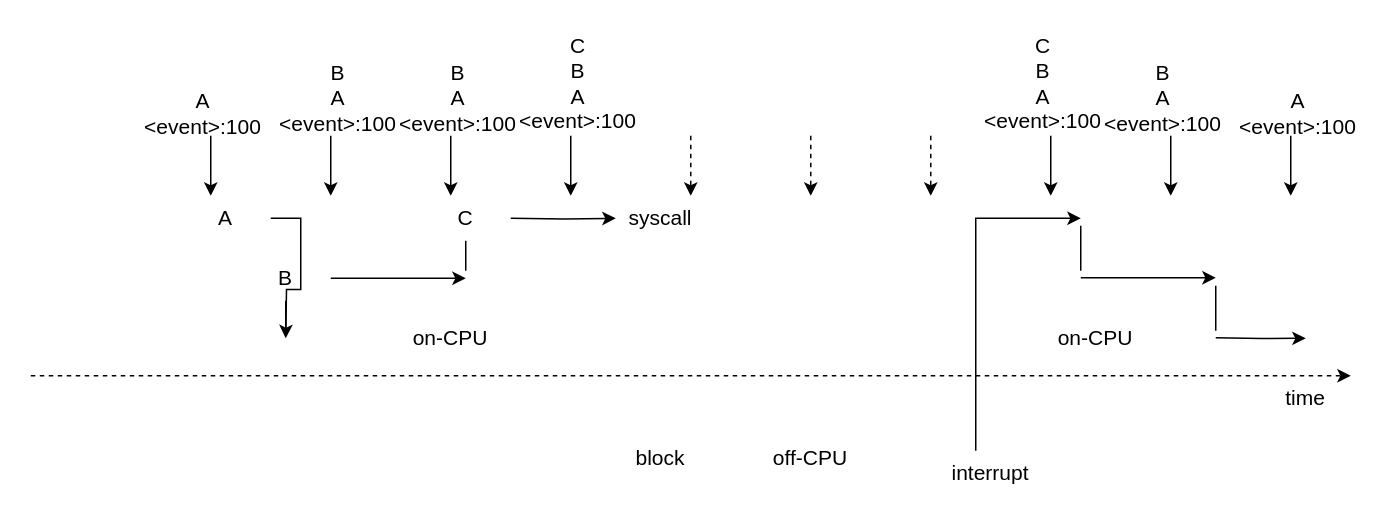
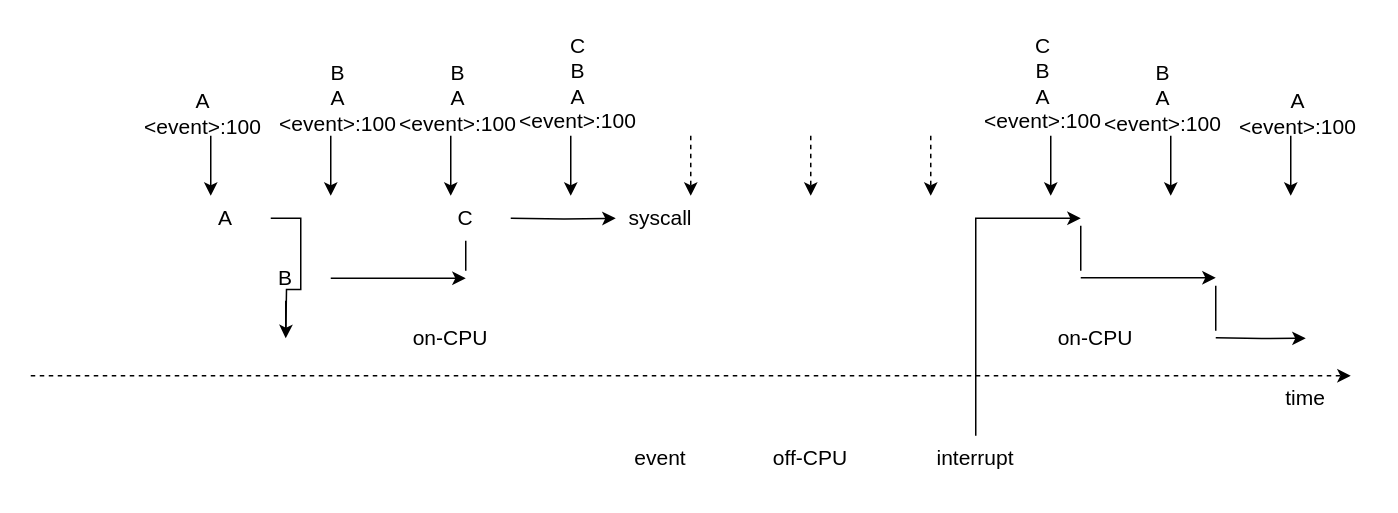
- <mxCell id="12" value="&lt;font style=&quot;font-size: 14px;&quot;&gt;block&lt;/font&gt;&lt;span class=&quot;eusoft-eudic-chrome-extension-translate-content&quot;&gt;&lt;br&gt;&lt;/span&gt;" style="text;html=1;align=center;verticalAlign=middle;whiteSpace=wrap;rounded=0;" vertex="1" parent="1"><mxGeometry x="410" y="290" width="60" height="30" as="geometry" /></mxCell>
+ <mxCell id="12" value="&lt;font style=&quot;font-size: 14px;&quot;&gt;event&lt;/font&gt;&lt;span class=&quot;eusoft-eudic-chrome-extension-translate-content&quot;&gt;&lt;br&gt;&lt;/span&gt;" style="text;html=1;align=center;verticalAlign=middle;whiteSpace=wrap;rounded=0;" vertex="1" parent="1"><mxGeometry x="410" y="290" width="60" height="30" as="geometry" /></mxCell>
- <mxCell id="18" value="&lt;font style=&quot;font-size: 14px;&quot;&gt;interrupt&lt;/font&gt;&lt;span class=&quot;eusoft-eudic-chrome-extension-translate-content&quot;&gt;&lt;br&gt;&lt;/span&gt;" style="text;html=1;align=center;verticalAlign=middle;whiteSpace=wrap;rounded=0;" vertex="1" parent="1"><mxGeometry x="630" y="300" width="60" height="30" as="geometry" /></mxCell>
+ <mxCell id="18" value="&lt;font style=&quot;font-size: 14px;&quot;&gt;interrupt&lt;/font&gt;&lt;span class=&quot;eusoft-eudic-chrome-extension-translate-content&quot;&gt;&lt;br&gt;&lt;/span&gt;" style="text;html=1;align=center;verticalAlign=middle;whiteSpace=wrap;rounded=0;" vertex="1" parent="1"><mxGeometry x="620" y="290" width="60" height="30" as="geometry" /></mxCell>
